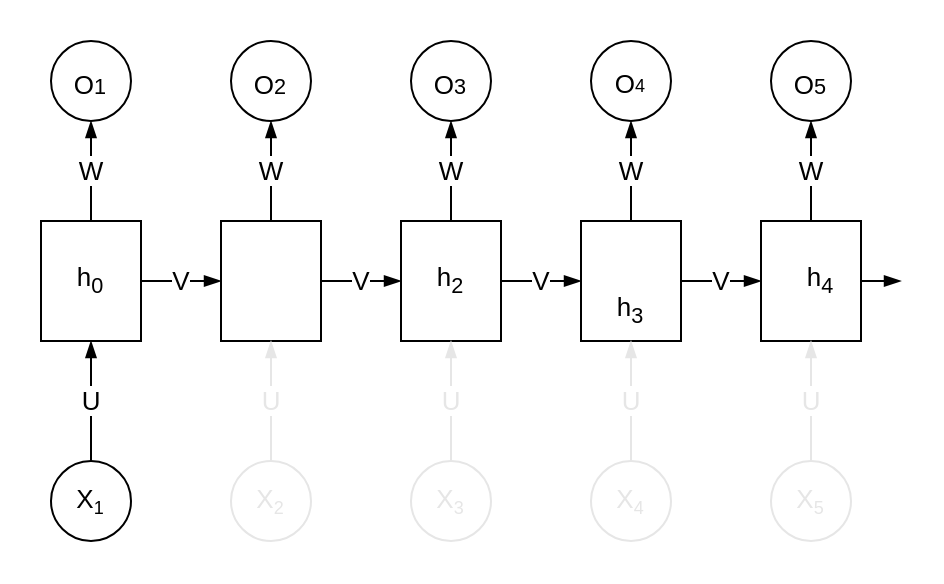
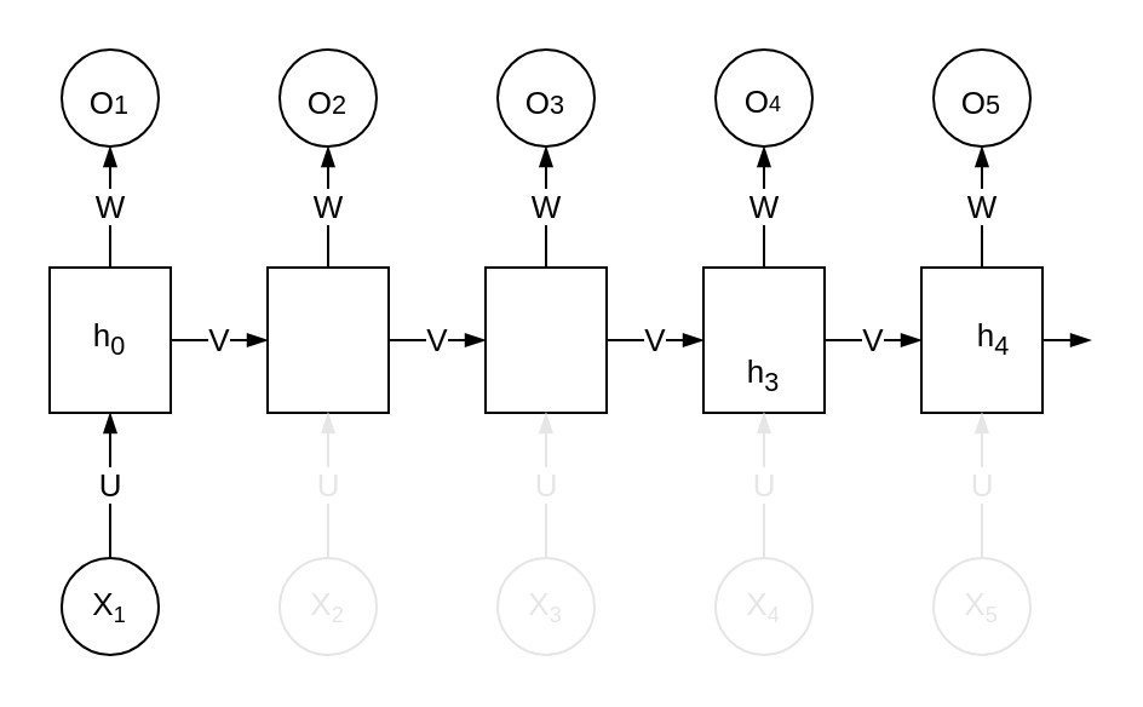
- <mxCell id="28" value="h&lt;sub&gt;2&lt;/sub&gt;" style="text;html=1;strokeColor=none;fillColor=none;align=center;verticalAlign=middle;whiteSpace=wrap;rounded=0;fontSize=13;" parent="1" vertex="1"><mxGeometry x="205" y="130" width="40" height="20" as="geometry" /></mxCell>
